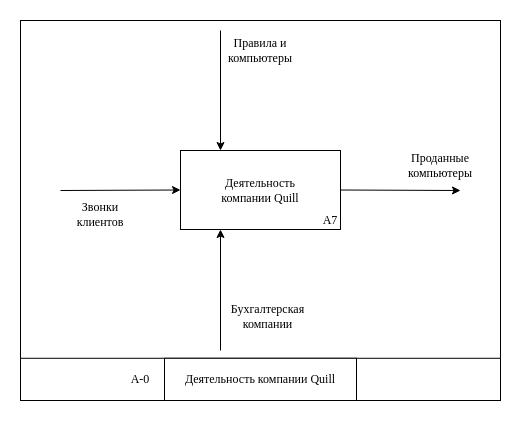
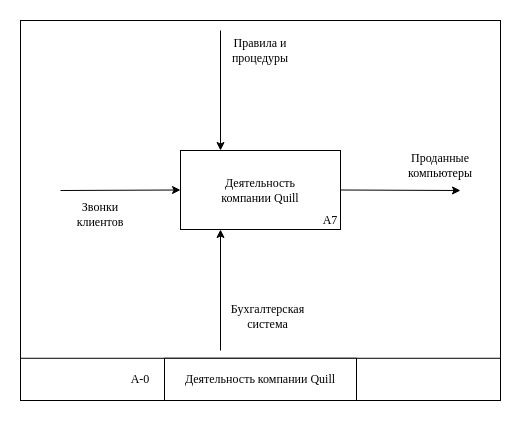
- <mxCell id="16" value="Правила и компьютеры" style="text;html=1;align=center;verticalAlign=middle;whiteSpace=wrap;rounded=0;fontFamily=Times New Roman;" parent="2" vertex="1"><mxGeometry x="195" y="10" width="90" height="40" as="geometry" /></mxCell>
+ <mxCell id="16" value="Правила и процедуры" style="text;html=1;align=center;verticalAlign=middle;whiteSpace=wrap;rounded=0;fontFamily=Times New Roman;" parent="2" vertex="1"><mxGeometry x="195" y="10" width="90" height="40" as="geometry" /></mxCell>
- <mxCell id="8" value="Бухгалтерская компании" style="text;html=1;align=center;verticalAlign=middle;whiteSpace=wrap;rounded=0;fontFamily=Times New Roman;" parent="3" vertex="1"><mxGeometry x="200" y="274.444" width="95" height="42.222" as="geometry" /></mxCell>
+ <mxCell id="8" value="Бухгалтерская система" style="text;html=1;align=center;verticalAlign=middle;whiteSpace=wrap;rounded=0;fontFamily=Times New Roman;" parent="3" vertex="1"><mxGeometry x="200" y="274.444" width="95" height="42.222" as="geometry" /></mxCell>
